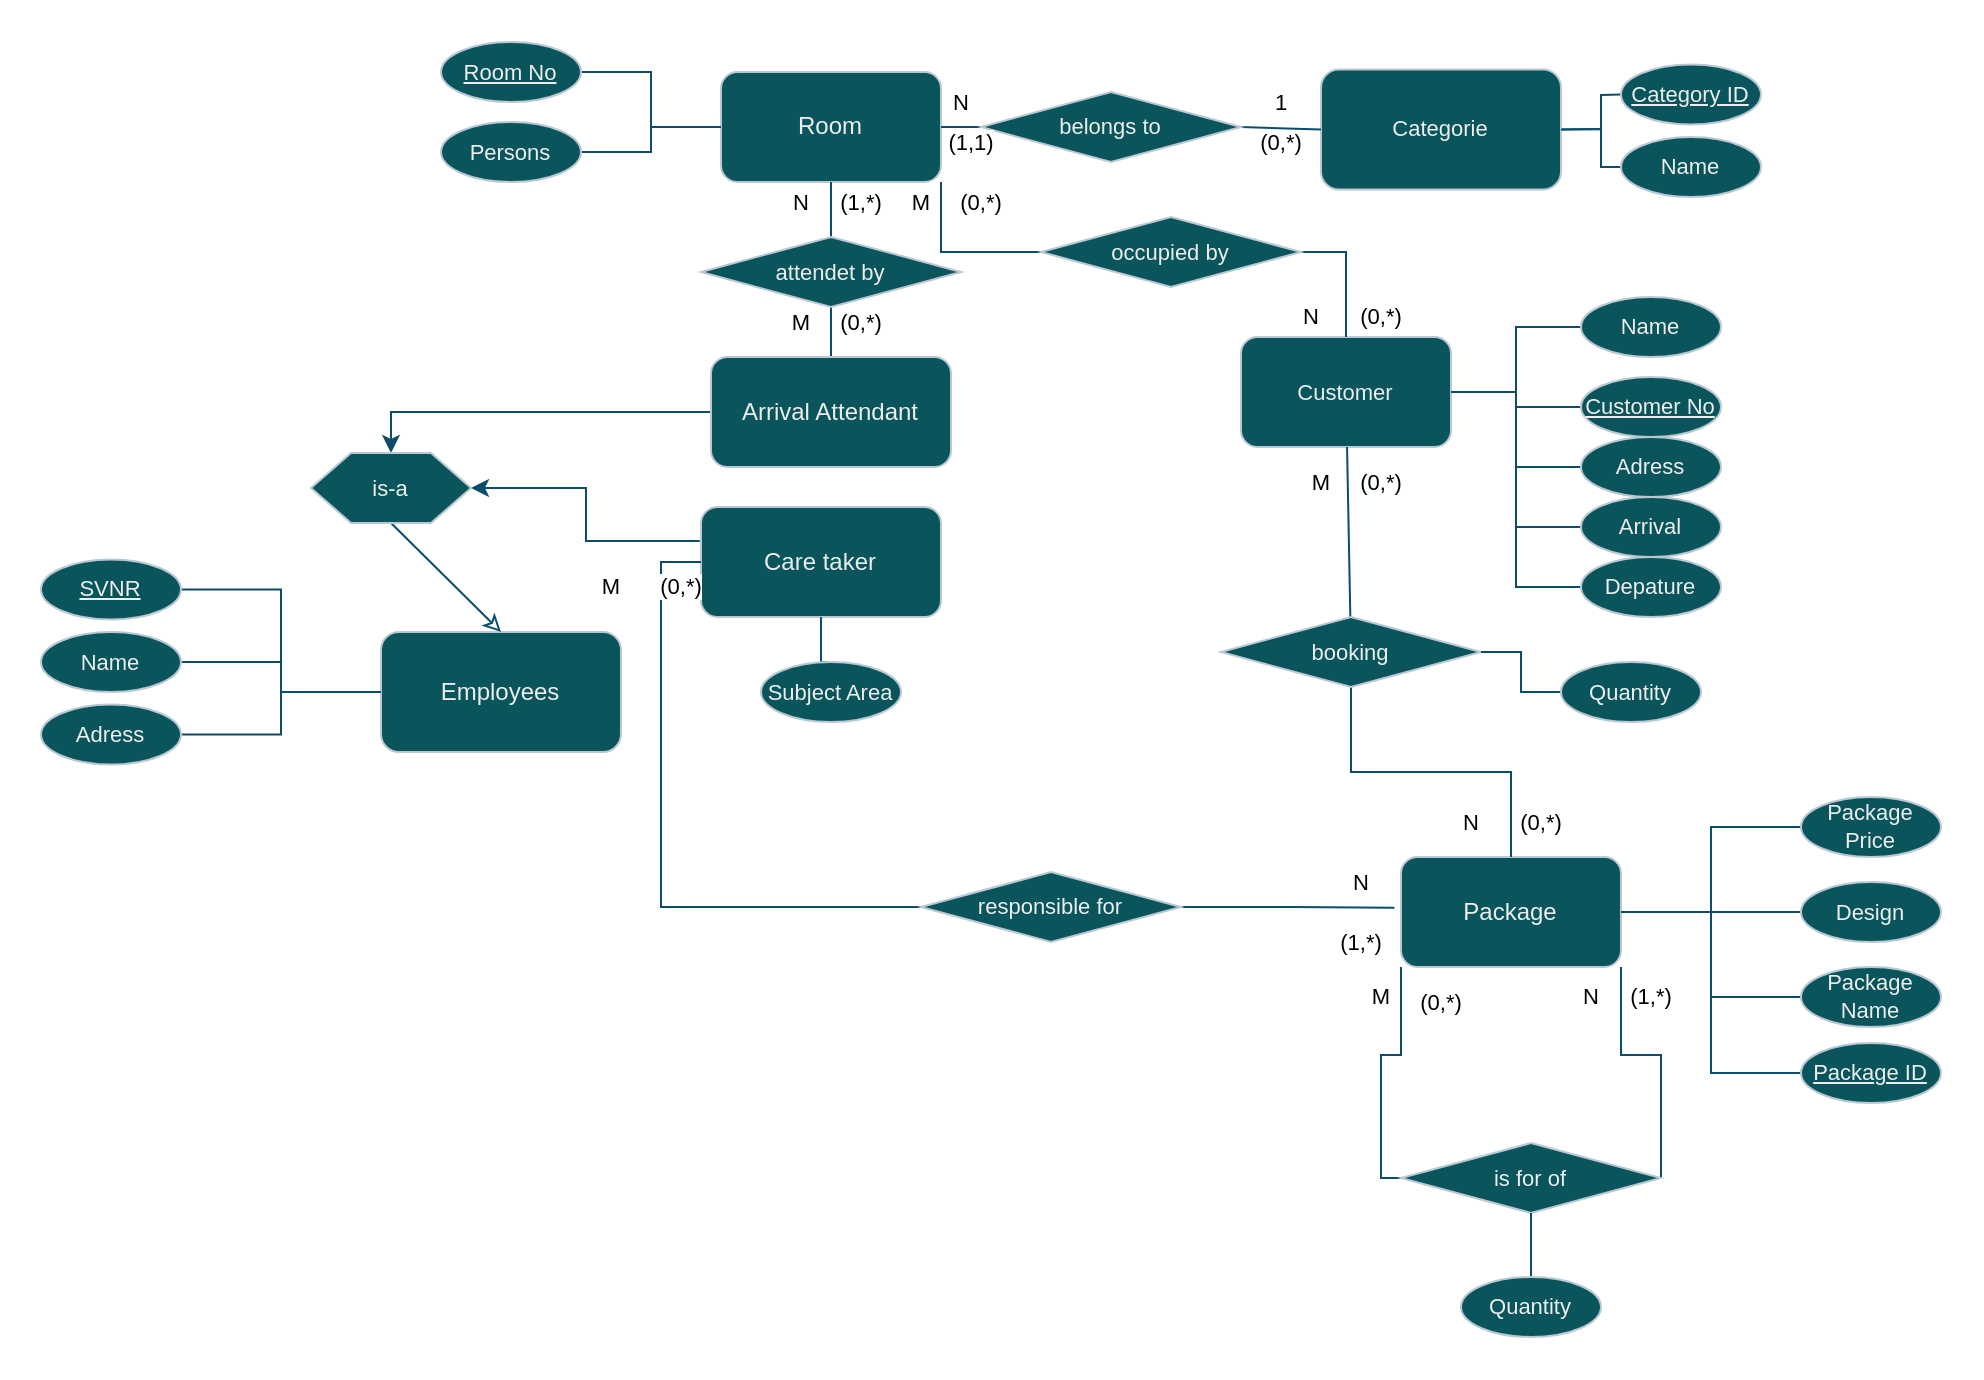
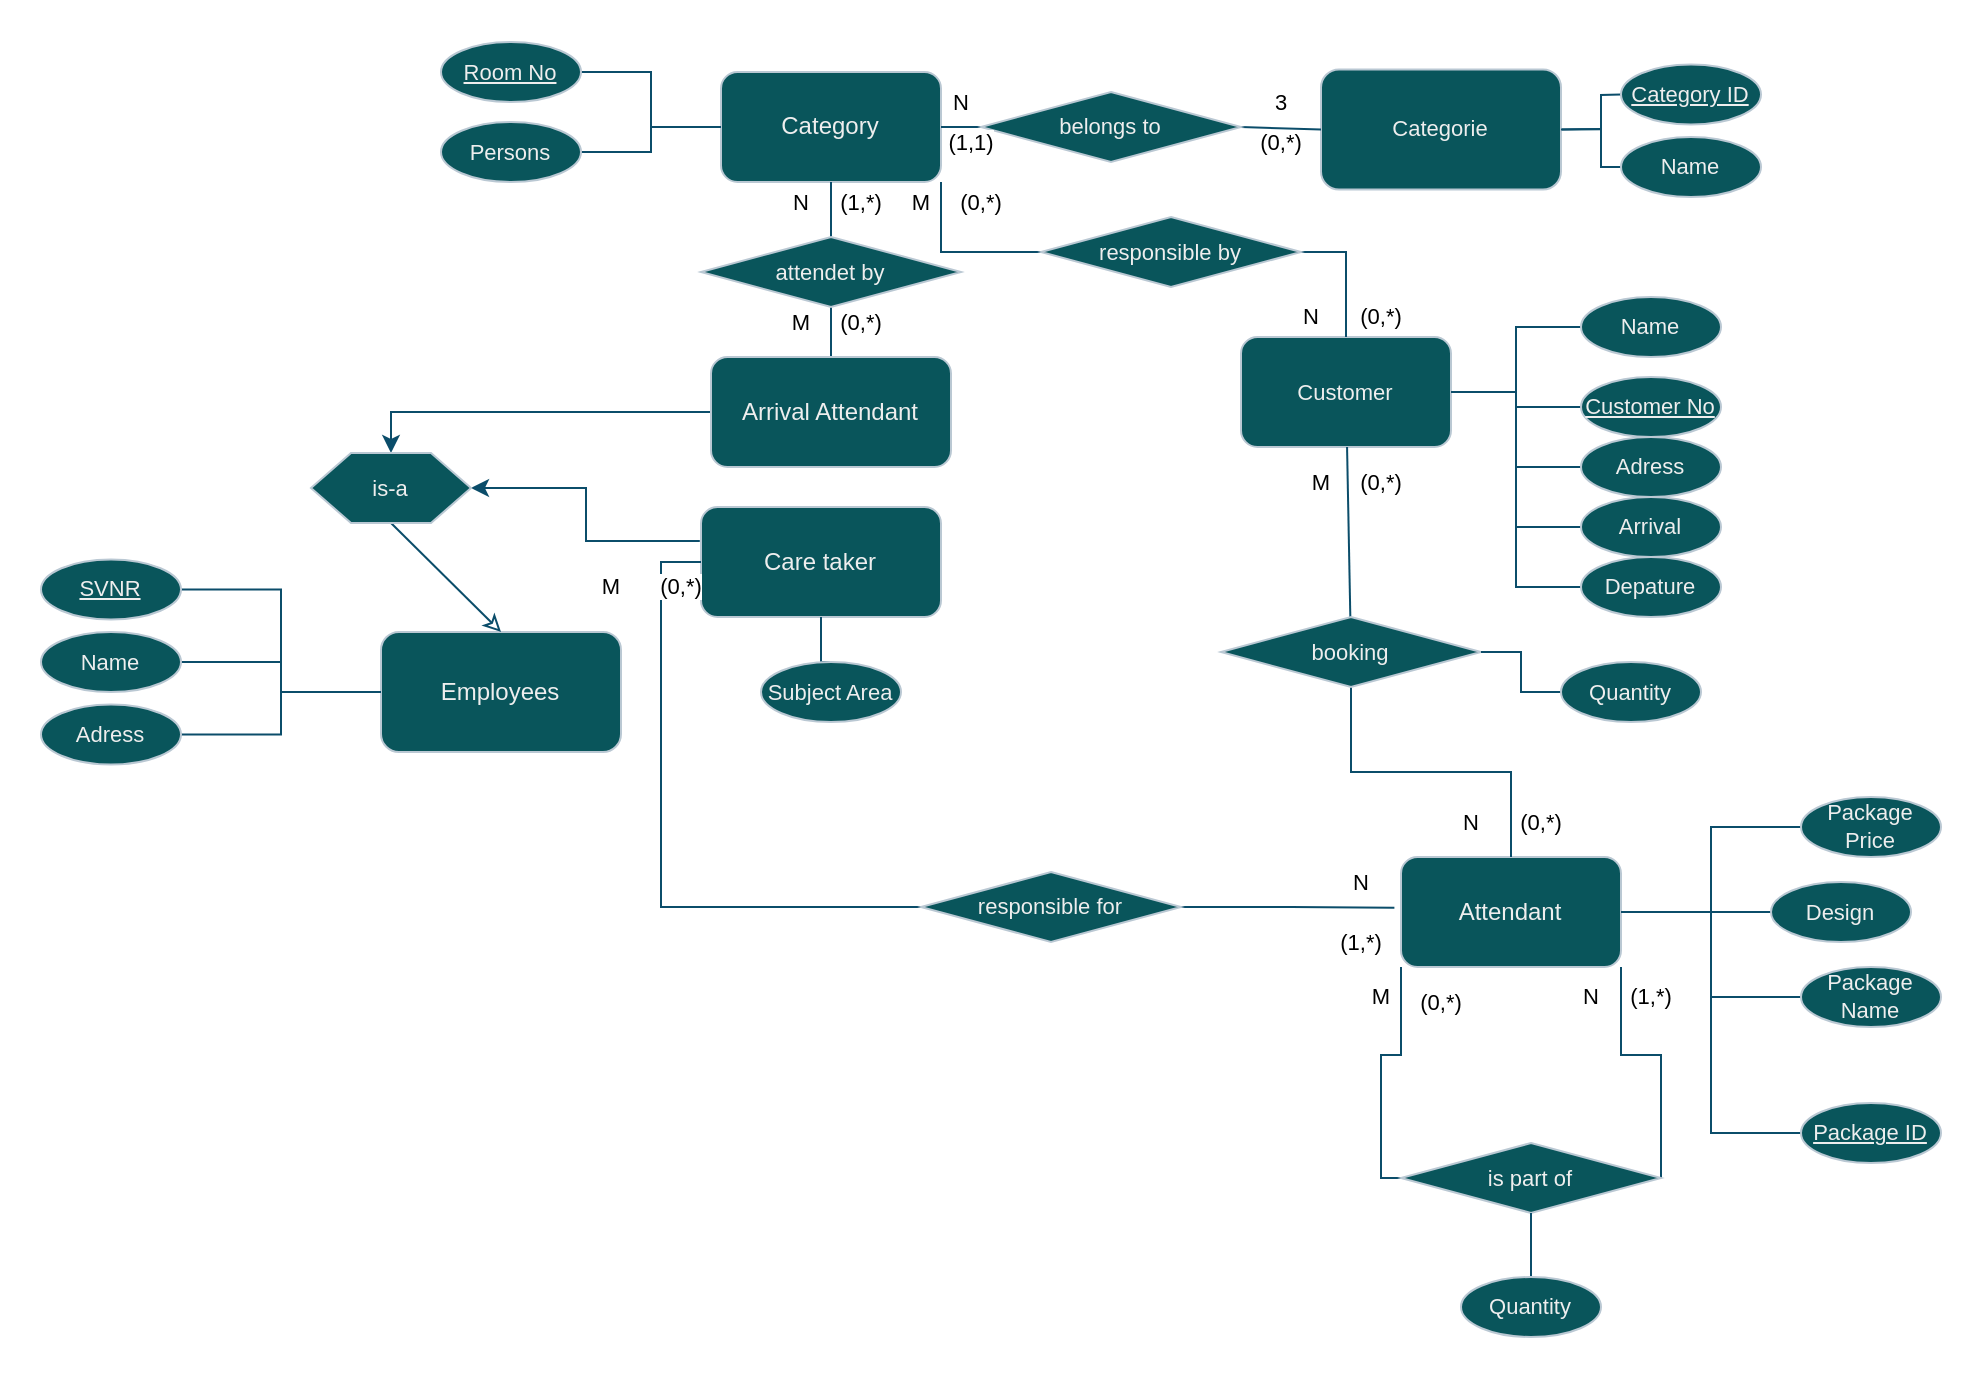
- <mxCell id="58" value="1" style="text;html=1;align=center;verticalAlign=middle;resizable=0;points=[];autosize=1;strokeColor=none;fillColor=none;fontFamily=Helvetica;fontSize=11;fontColor=default;labelBackgroundColor=default;" parent="1" vertex="1"><mxGeometry x="625" y="36" width="30" height="30" as="geometry" /></mxCell>
+ <mxCell id="58" value="3" style="text;html=1;align=center;verticalAlign=middle;resizable=0;points=[];autosize=1;strokeColor=none;fillColor=none;fontFamily=Helvetica;fontSize=11;fontColor=default;labelBackgroundColor=default;" parent="1" vertex="1"><mxGeometry x="625" y="36" width="30" height="30" as="geometry" /></mxCell>
- <mxCell id="3" value="Room" style="rounded=1;whiteSpace=wrap;html=1;fontSize=12;glass=0;strokeWidth=1;shadow=0;labelBackgroundColor=none;fillColor=#09555B;strokeColor=#BAC8D3;fontColor=#EEEEEE;" parent="1" vertex="1"><mxGeometry x="360" y="35.5" width="110" height="55" as="geometry" /></mxCell>
+ <mxCell id="3" value="Category" style="rounded=1;whiteSpace=wrap;html=1;fontSize=12;glass=0;strokeWidth=1;shadow=0;labelBackgroundColor=none;fillColor=#09555B;strokeColor=#BAC8D3;fontColor=#EEEEEE;" parent="1" vertex="1"><mxGeometry x="360" y="35.5" width="110" height="55" as="geometry" /></mxCell>
- <mxCell id="34" value="occupied by" style="rhombus;whiteSpace=wrap;html=1;fontFamily=Helvetica;fontSize=11;fontColor=#EEEEEE;labelBackgroundColor=none;fillColor=#09555B;strokeColor=#BAC8D3;" parent="1" vertex="1"><mxGeometry x="520" y="108" width="130" height="35" as="geometry" /></mxCell>
+ <mxCell id="34" value="responsible by" style="rhombus;whiteSpace=wrap;html=1;fontFamily=Helvetica;fontSize=11;fontColor=#EEEEEE;labelBackgroundColor=none;fillColor=#09555B;strokeColor=#BAC8D3;" parent="1" vertex="1"><mxGeometry x="520" y="108" width="130" height="35" as="geometry" /></mxCell>
- <mxCell id="71" value="Design" style="ellipse;whiteSpace=wrap;html=1;fontFamily=Helvetica;fontSize=11;fontColor=#EEEEEE;labelBackgroundColor=none;fillColor=#09555B;strokeColor=#BAC8D3;" vertex="1" parent="1"><mxGeometry x="900" y="440.5" width="70" height="30" as="geometry" /></mxCell>
+ <mxCell id="71" value="Design" style="ellipse;whiteSpace=wrap;html=1;fontFamily=Helvetica;fontSize=11;fontColor=#EEEEEE;labelBackgroundColor=none;fillColor=#09555B;strokeColor=#BAC8D3;" vertex="1" parent="1"><mxGeometry x="885" y="440.5" width="70" height="30" as="geometry" /></mxCell>
- <mxCell id="9" value="Package" style="rounded=1;whiteSpace=wrap;html=1;fontSize=12;glass=0;strokeWidth=1;shadow=0;labelBackgroundColor=none;fillColor=#09555B;strokeColor=#BAC8D3;fontColor=#EEEEEE;" parent="1" vertex="1"><mxGeometry x="700" y="428" width="110" height="55" as="geometry" /></mxCell>
+ <mxCell id="9" value="Attendant" style="rounded=1;whiteSpace=wrap;html=1;fontSize=12;glass=0;strokeWidth=1;shadow=0;labelBackgroundColor=none;fillColor=#09555B;strokeColor=#BAC8D3;fontColor=#EEEEEE;" parent="1" vertex="1"><mxGeometry x="700" y="428" width="110" height="55" as="geometry" /></mxCell>
- <mxCell id="88" value="&lt;u&gt;Package ID&lt;/u&gt;" style="ellipse;whiteSpace=wrap;html=1;fontFamily=Helvetica;fontSize=11;fontColor=#EEEEEE;labelBackgroundColor=none;fillColor=#09555B;strokeColor=#BAC8D3;" vertex="1" parent="1"><mxGeometry x="900" y="521" width="70" height="30" as="geometry" /></mxCell>
+ <mxCell id="88" value="&lt;u&gt;Package ID&lt;/u&gt;" style="ellipse;whiteSpace=wrap;html=1;fontFamily=Helvetica;fontSize=11;fontColor=#EEEEEE;labelBackgroundColor=none;fillColor=#09555B;strokeColor=#BAC8D3;" vertex="1" parent="1"><mxGeometry x="900" y="551" width="70" height="30" as="geometry" /></mxCell>
- <mxCell id="40" value="is for of" style="rhombus;whiteSpace=wrap;html=1;fontFamily=Helvetica;fontSize=11;fontColor=#EEEEEE;labelBackgroundColor=none;fillColor=#09555B;strokeColor=#BAC8D3;" parent="1" vertex="1"><mxGeometry x="700" y="571" width="130" height="35" as="geometry" /></mxCell>
+ <mxCell id="40" value="is part of" style="rhombus;whiteSpace=wrap;html=1;fontFamily=Helvetica;fontSize=11;fontColor=#EEEEEE;labelBackgroundColor=none;fillColor=#09555B;strokeColor=#BAC8D3;" parent="1" vertex="1"><mxGeometry x="700" y="571" width="130" height="35" as="geometry" /></mxCell>
